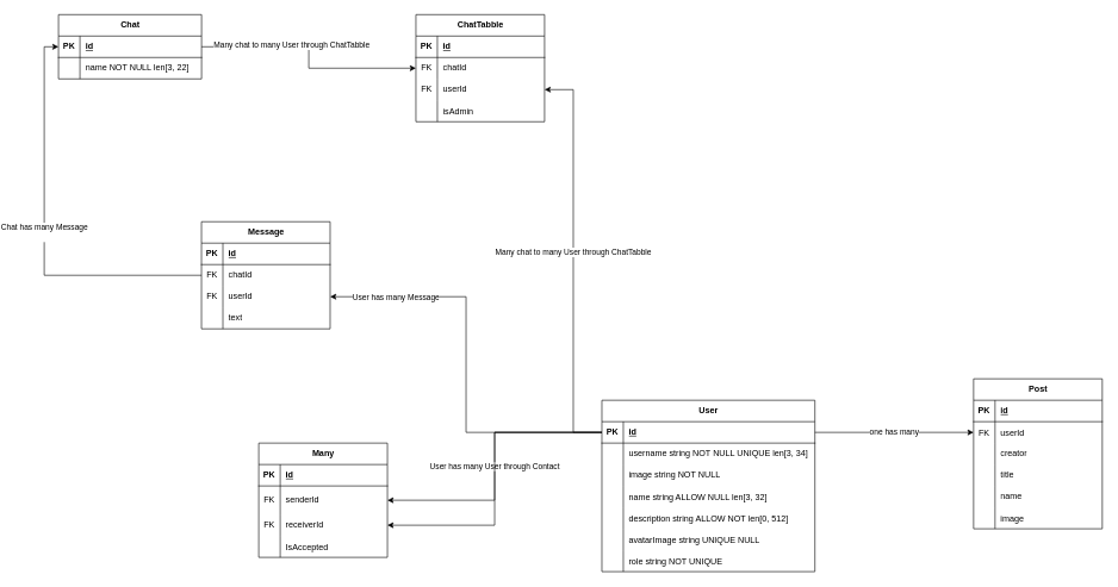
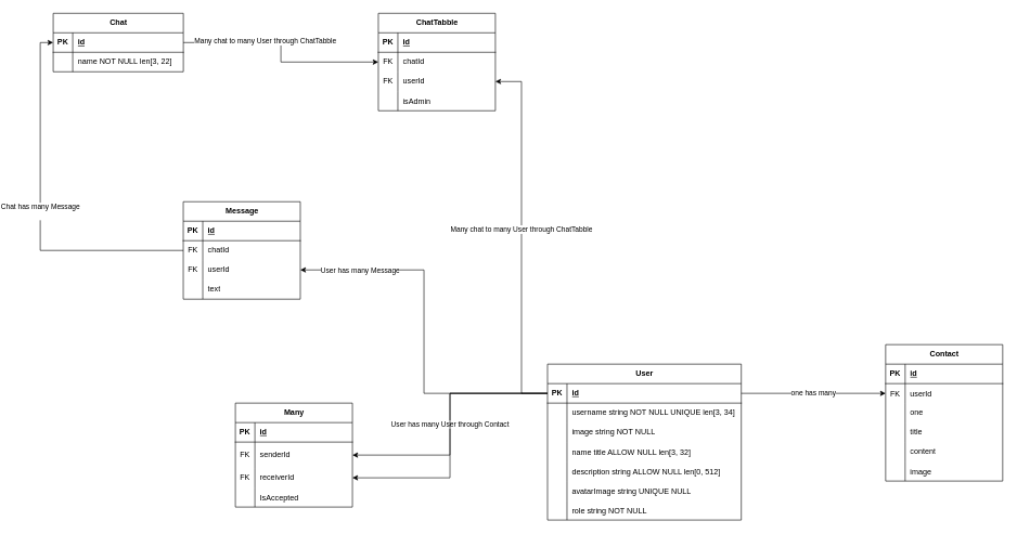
- <mxCell id="24" value="Post" style="shape=table;startSize=30;container=1;collapsible=1;childLayout=tableLayout;fixedRows=1;rowLines=0;fontStyle=1;align=center;resizeLast=1;html=1;" vertex="1" parent="1"><mxGeometry x="1301" y="530" width="180" height="210" as="geometry" /></mxCell>
+ <mxCell id="24" value="Contact" style="shape=table;startSize=30;container=1;collapsible=1;childLayout=tableLayout;fixedRows=1;rowLines=0;fontStyle=1;align=center;resizeLast=1;html=1;" vertex="1" parent="1"><mxGeometry x="1301" y="530" width="180" height="210" as="geometry" /></mxCell>
- <mxCell id="33" value="creator" style="shape=partialRectangle;connectable=0;fillColor=none;top=0;left=0;bottom=0;right=0;align=left;spacingLeft=6;overflow=hidden;whiteSpace=wrap;html=1;" vertex="1" parent="31"><mxGeometry x="30" width="150" height="30" as="geometry"><mxRectangle width="150" height="30" as="alternateBounds" /></mxGeometry></mxCell>
+ <mxCell id="33" value="one" style="shape=partialRectangle;connectable=0;fillColor=none;top=0;left=0;bottom=0;right=0;align=left;spacingLeft=6;overflow=hidden;whiteSpace=wrap;html=1;" vertex="1" parent="31"><mxGeometry x="30" width="150" height="30" as="geometry"><mxRectangle width="150" height="30" as="alternateBounds" /></mxGeometry></mxCell>
- <mxCell id="39" value="name" style="shape=partialRectangle;connectable=0;fillColor=none;top=0;left=0;bottom=0;right=0;align=left;spacingLeft=6;overflow=hidden;whiteSpace=wrap;html=1;" vertex="1" parent="37"><mxGeometry x="30" width="150" height="30" as="geometry"><mxRectangle width="150" height="30" as="alternateBounds" /></mxGeometry></mxCell>
+ <mxCell id="39" value="content" style="shape=partialRectangle;connectable=0;fillColor=none;top=0;left=0;bottom=0;right=0;align=left;spacingLeft=6;overflow=hidden;whiteSpace=wrap;html=1;" vertex="1" parent="37"><mxGeometry x="30" width="150" height="30" as="geometry"><mxRectangle width="150" height="30" as="alternateBounds" /></mxGeometry></mxCell>
- <mxCell id="14" value="name string ALLOW NULL len[3, 32]" style="shape=partialRectangle;connectable=0;fillColor=none;top=0;left=0;bottom=0;right=0;align=left;spacingLeft=6;overflow=hidden;" vertex="1" parent="12"><mxGeometry x="30" width="268" height="30" as="geometry"><mxRectangle width="268" height="30" as="alternateBounds" /></mxGeometry></mxCell>
+ <mxCell id="14" value="name title ALLOW NULL len[3, 32]" style="shape=partialRectangle;connectable=0;fillColor=none;top=0;left=0;bottom=0;right=0;align=left;spacingLeft=6;overflow=hidden;" vertex="1" parent="12"><mxGeometry x="30" width="268" height="30" as="geometry"><mxRectangle width="268" height="30" as="alternateBounds" /></mxGeometry></mxCell>
- <mxCell id="17" value="description string ALLOW NOT len[0, 512]" style="shape=partialRectangle;connectable=0;fillColor=none;top=0;left=0;bottom=0;right=0;align=left;spacingLeft=6;overflow=hidden;" vertex="1" parent="15"><mxGeometry x="30" width="268" height="30" as="geometry"><mxRectangle width="268" height="30" as="alternateBounds" /></mxGeometry></mxCell>
+ <mxCell id="17" value="description string ALLOW NULL len[0, 512]" style="shape=partialRectangle;connectable=0;fillColor=none;top=0;left=0;bottom=0;right=0;align=left;spacingLeft=6;overflow=hidden;" vertex="1" parent="15"><mxGeometry x="30" width="268" height="30" as="geometry"><mxRectangle width="268" height="30" as="alternateBounds" /></mxGeometry></mxCell>
- <mxCell id="23" value="role string NOT UNIQUE " style="shape=partialRectangle;connectable=0;fillColor=none;top=0;left=0;bottom=0;right=0;align=left;spacingLeft=6;overflow=hidden;" vertex="1" parent="21"><mxGeometry x="30" width="268" height="30" as="geometry"><mxRectangle width="268" height="30" as="alternateBounds" /></mxGeometry></mxCell>
+ <mxCell id="23" value="role string NOT NULL " style="shape=partialRectangle;connectable=0;fillColor=none;top=0;left=0;bottom=0;right=0;align=left;spacingLeft=6;overflow=hidden;" vertex="1" parent="21"><mxGeometry x="30" width="268" height="30" as="geometry"><mxRectangle width="268" height="30" as="alternateBounds" /></mxGeometry></mxCell>
